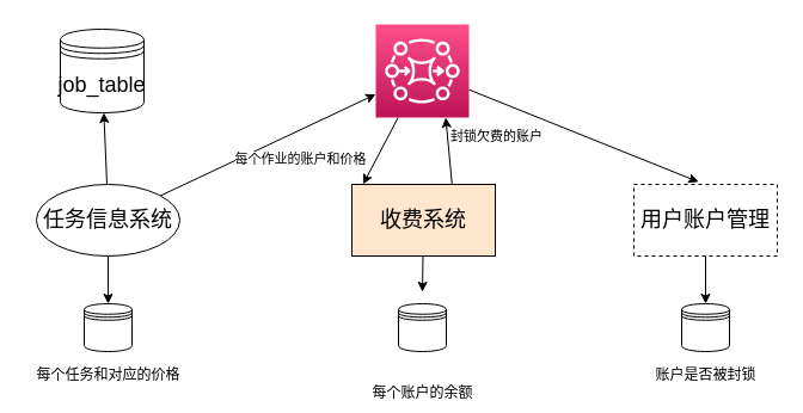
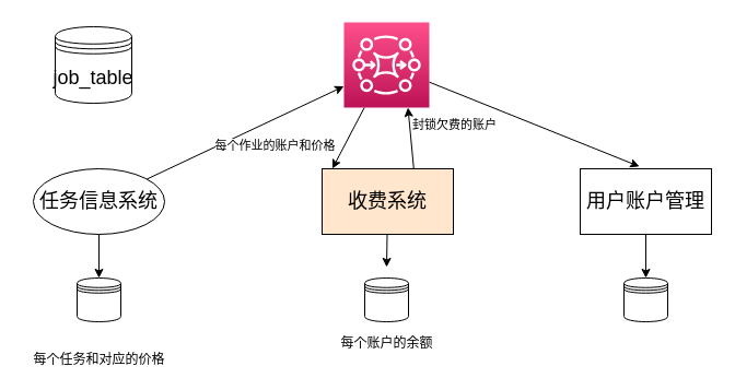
- <mxCell id="5" style="edgeStyle=none;html=1;" edge="1" parent="1" source="6" target="19"><mxGeometry relative="1" as="geometry" /></mxCell>
- <mxCell id="12" value="&lt;font style=&quot;font-size: 18px&quot;&gt;用户账户管理&lt;/font&gt;" style="whiteSpace=wrap;html=1;dashed=1;" vertex="1" parent="1"><mxGeometry x="530" y="154" width="120" height="60" as="geometry" /></mxCell>
+ <mxCell id="12" value="&lt;font style=&quot;font-size: 18px&quot;&gt;用户账户管理&lt;/font&gt;" style="whiteSpace=wrap;html=1;" vertex="1" parent="1"><mxGeometry x="530" y="154" width="120" height="60" as="geometry" /></mxCell>
- <mxCell id="16" value="每个任务和对应的价格" style="text;html=1;align=center;verticalAlign=middle;resizable=0;points=[];autosize=1;strokeColor=none;" vertex="1" parent="1"><mxGeometry x="20" y="304" width="140" height="20" as="geometry" /></mxCell>
+ <mxCell id="16" value="每个任务和对应的价格" style="text;html=1;align=center;verticalAlign=middle;resizable=0;points=[];autosize=1;strokeColor=none;" vertex="1" parent="1"><mxGeometry x="20" y="319" width="140" height="20" as="geometry" /></mxCell>
- <mxCell id="18" value="账户是否被封锁" style="text;html=1;align=center;verticalAlign=middle;resizable=0;points=[];autosize=1;strokeColor=none;" vertex="1" parent="1"><mxGeometry x="540" y="304" width="100" height="20" as="geometry" /></mxCell>
- <mxCell id="17" value="每个账户的余额" style="text;html=1;align=center;verticalAlign=middle;resizable=0;points=[];autosize=1;strokeColor=none;" vertex="1" parent="1"><mxGeometry x="303" y="319" width="100" height="20" as="geometry" /></mxCell>
+ <mxCell id="17" value="每个账户的余额" style="text;html=1;align=center;verticalAlign=middle;resizable=0;points=[];autosize=1;strokeColor=none;" vertex="1" parent="1"><mxGeometry x="303" y="304" width="100" height="20" as="geometry" /></mxCell>
